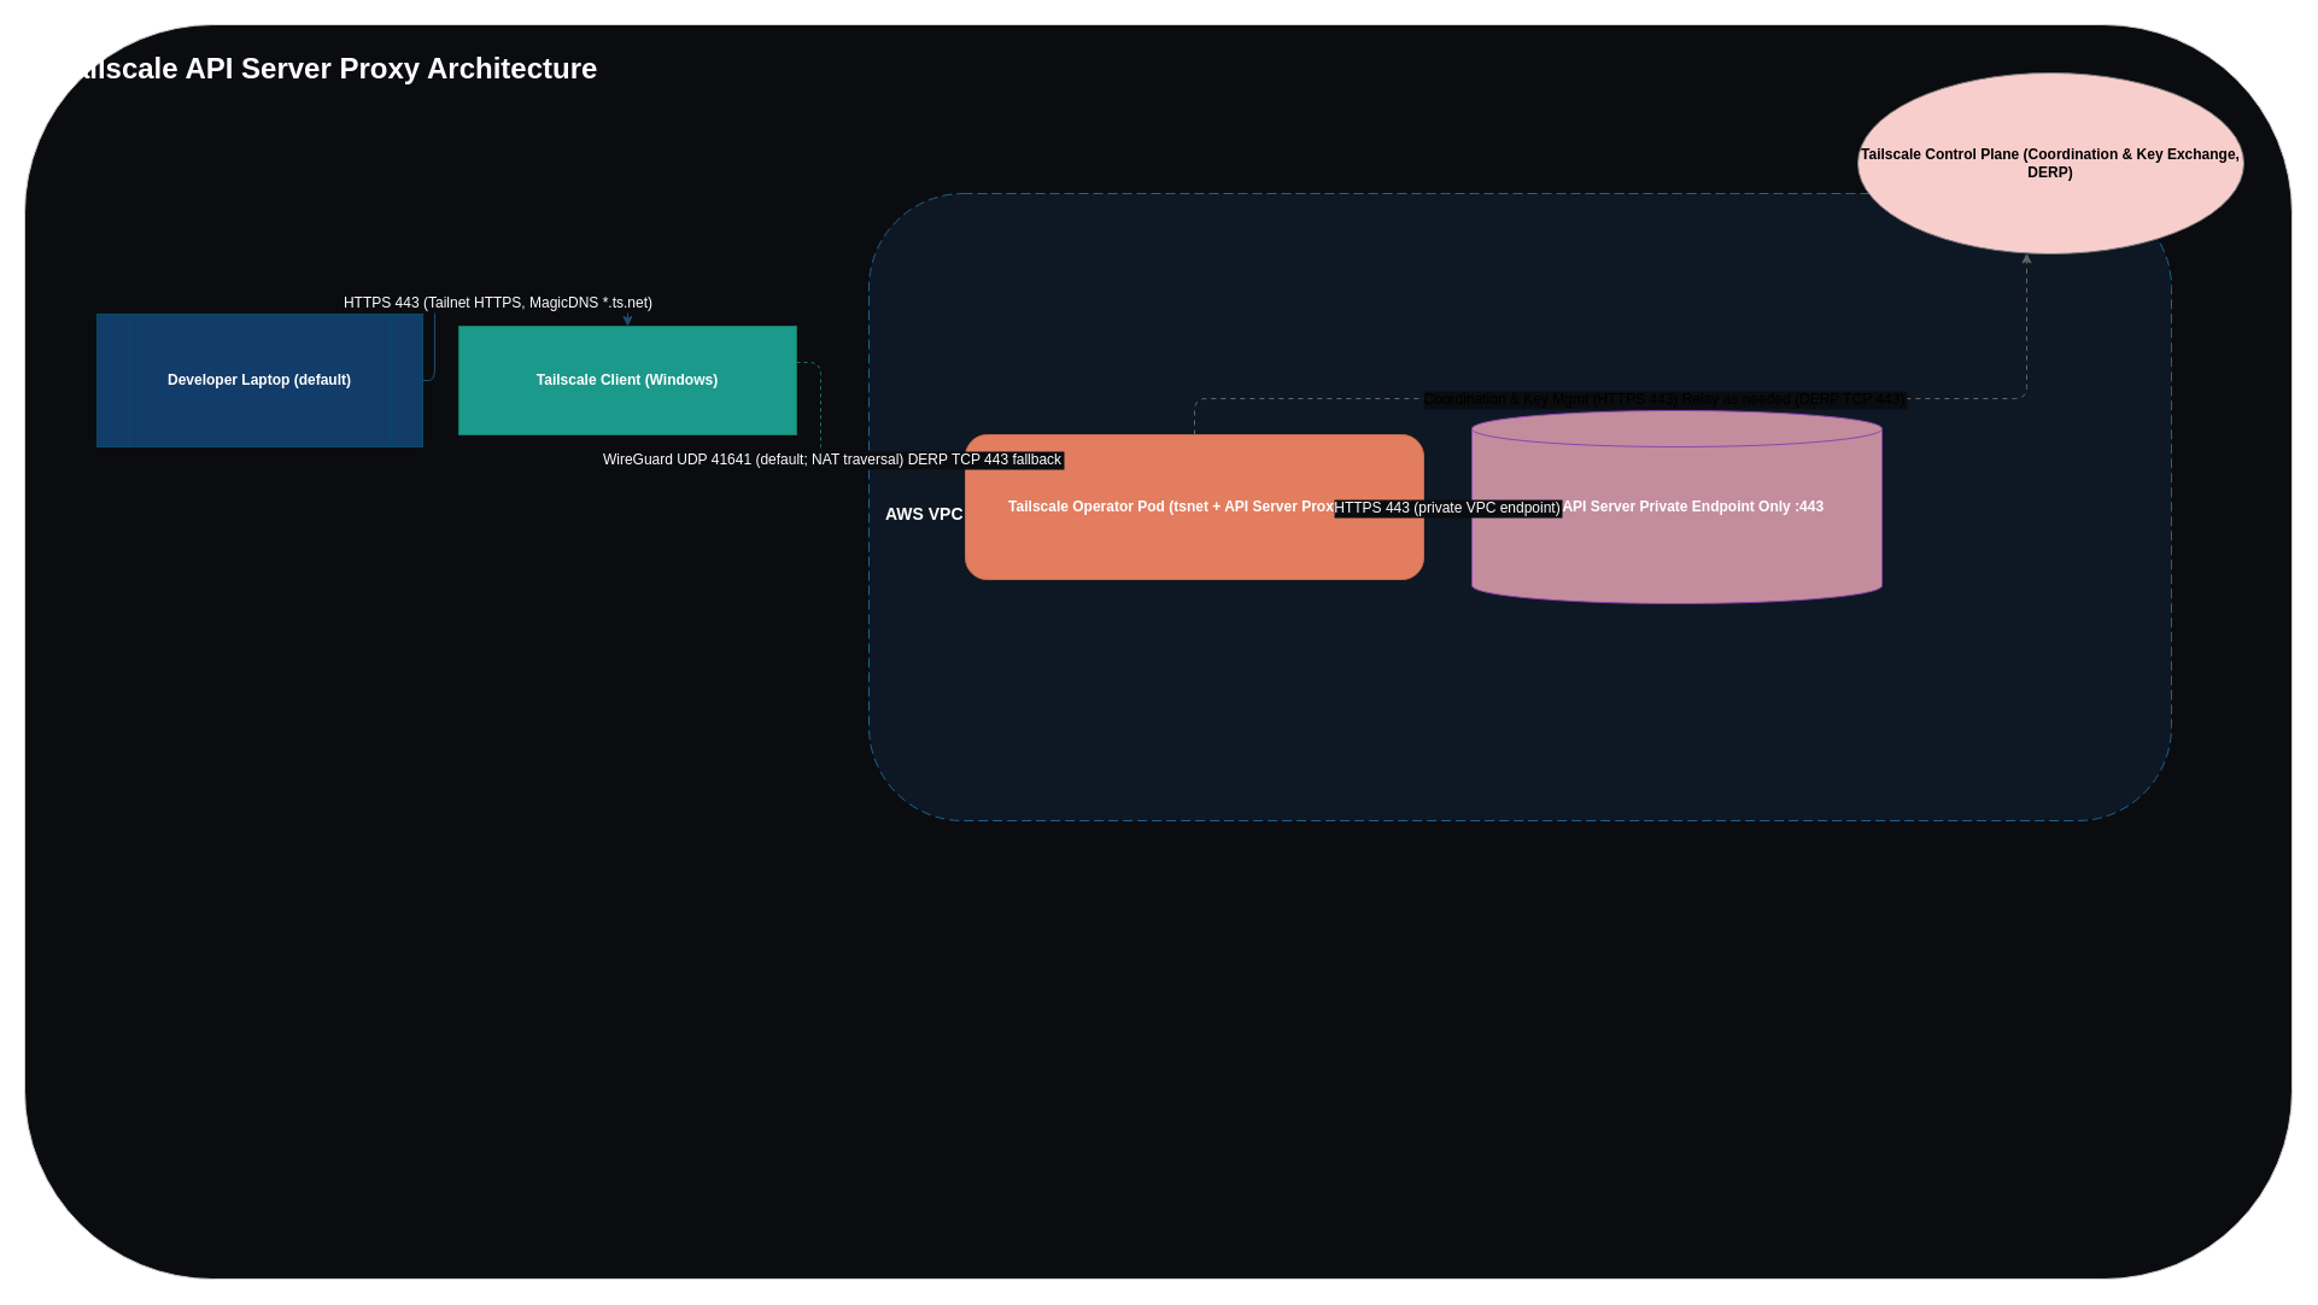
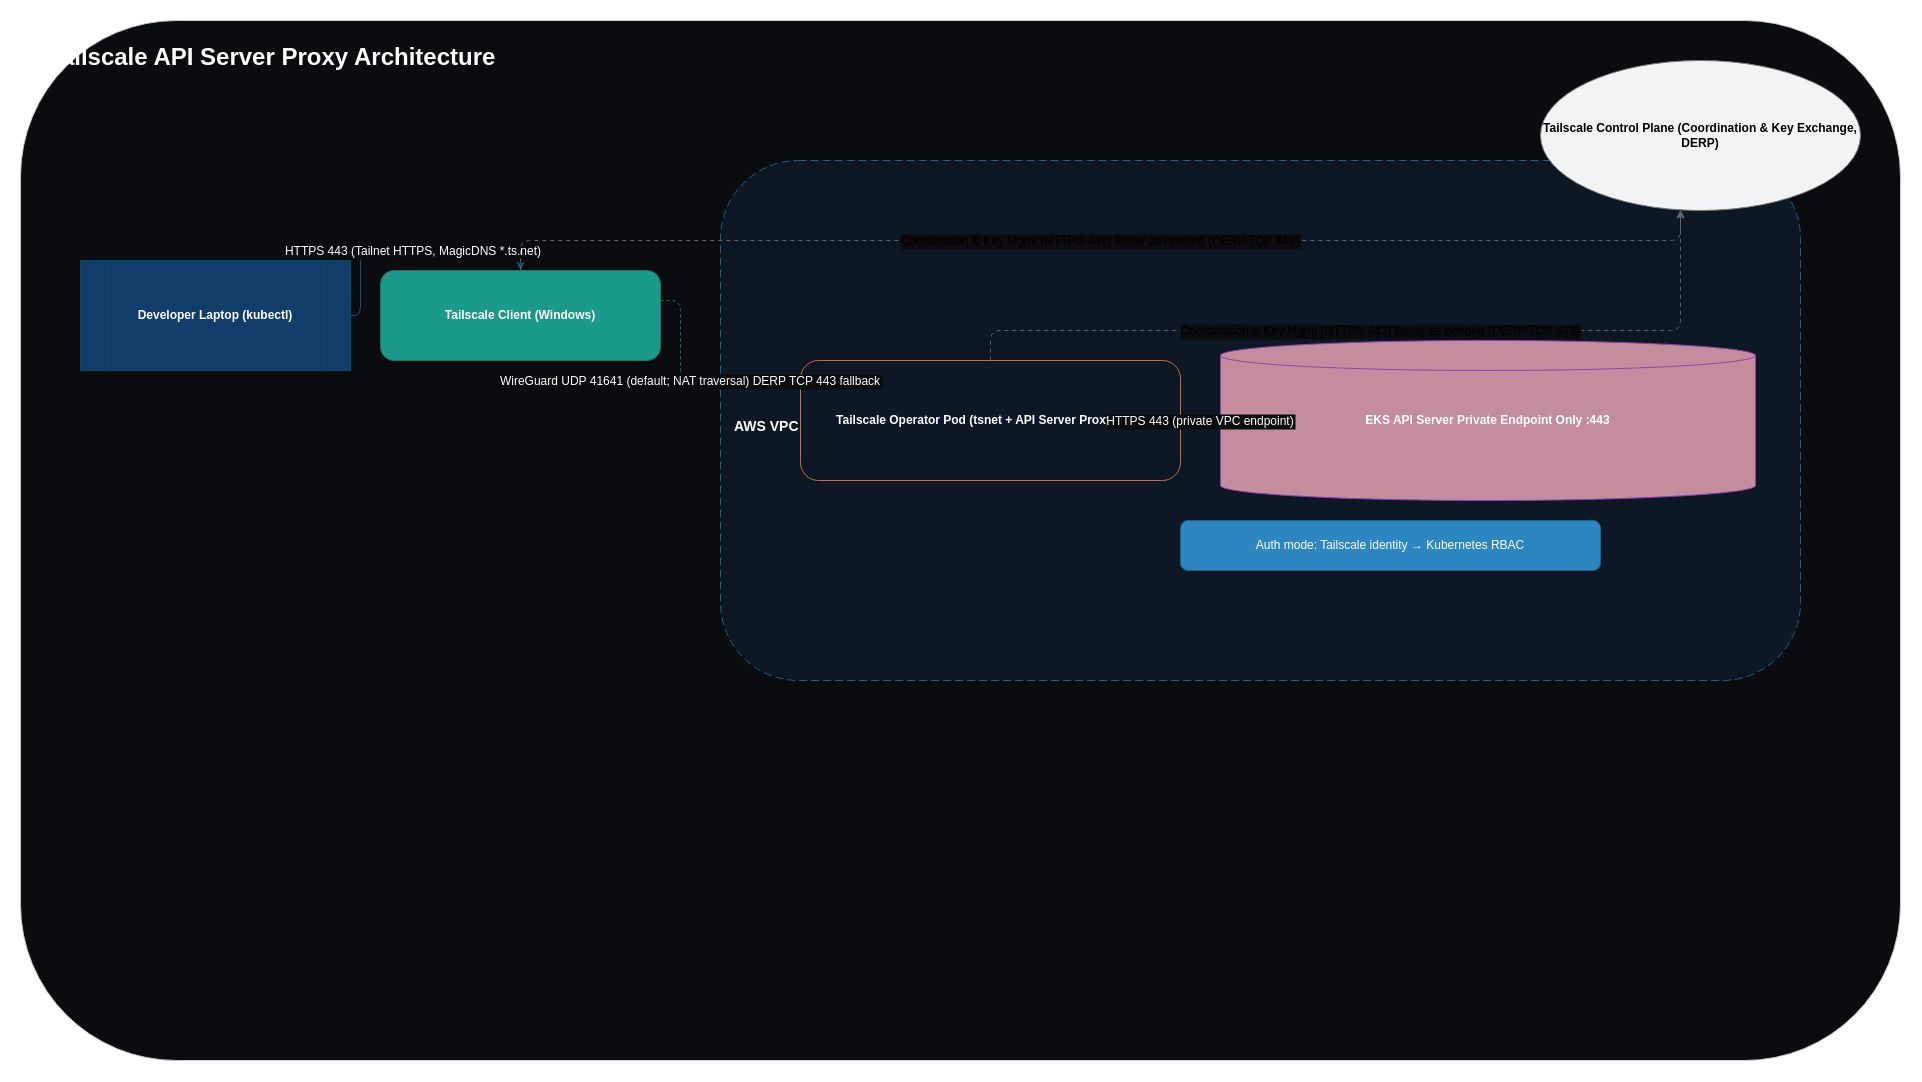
- <mxCell id="10" value="Tailscale Control Plane (Coordination &amp; Key Exchange, DERP)" style="ellipse;whiteSpace=wrap;html=1;fillColor=#f8cecc;strokeColor=#7B7D7D;fontStyle=1;align=center;" vertex="1" parent="1"><mxGeometry x="1540" y="60" width="320" height="150" as="geometry" /></mxCell>
+ <mxCell id="10" value="Tailscale Control Plane (Coordination &amp; Key Exchange, DERP)" style="ellipse;whiteSpace=wrap;html=1;fillColor=#F2F3F4;strokeColor=#7B7D7D;fontStyle=1;align=center;" vertex="1" parent="1"><mxGeometry x="1540" y="60" width="320" height="150" as="geometry" /></mxCell>
+ <mxCell id="15" value="Coordination &amp; Key Mgmt (HTTPS 443) Relay as needed (DERP TCP 443)" style="edgeStyle=orthogonalEdgeStyle;rounded=1;dashed=1;dashPattern=4 4;strokeColor=#626567;fontSize=12;labelBackgroundColor=#0b0c10;" edge="1" parent="1" source="5" target="10"><mxGeometry relative="1" as="geometry"><Array as="points"><mxPoint x="520" y="240" /><mxPoint x="1680" y="120" /></Array></mxGeometry></mxCell>
- <mxCell id="4" value="Developer Laptop (default)" style="shape=process;whiteSpace=wrap;html=1;fillColor=#123C69;strokeColor=#084C61;fontStyle=1;align=center;fontColor=#FFFFFF;" vertex="1" parent="1"><mxGeometry x="80" y="260" width="270" height="110" as="geometry" /></mxCell>
+ <mxCell id="4" value="Developer Laptop (kubectl)" style="shape=process;whiteSpace=wrap;html=1;fillColor=#123C69;strokeColor=#084C61;fontStyle=1;align=center;fontColor=#FFFFFF;" vertex="1" parent="1"><mxGeometry x="80" y="260" width="270" height="110" as="geometry" /></mxCell>
- <mxCell id="5" value="Tailscale Client (Windows)" style="whiteSpace=wrap;html=1;fillColor=#1B998B;strokeColor=#117A65;fontStyle=1;align=center;fontColor=#FFFFFF;rounded=0;" vertex="1" parent="1"><mxGeometry x="380" y="270" width="280" height="90" as="geometry" /></mxCell>
+ <mxCell id="5" value="Tailscale Client (Windows)" style="rounded=1;whiteSpace=wrap;html=1;fillColor=#1B998B;strokeColor=#117A65;fontStyle=1;align=center;fontColor=#FFFFFF;" vertex="1" parent="1"><mxGeometry x="380" y="270" width="280" height="90" as="geometry" /></mxCell>
- <mxCell id="7" value="Tailscale Operator Pod (tsnet + API Server Proxy :443)" style="rounded=1;whiteSpace=wrap;html=1;fillColor=#E27D60;strokeColor=#C36F4A;fontStyle=1;align=center;fontColor=#FFFFFF;" vertex="1" parent="1"><mxGeometry x="800" y="360" width="380" height="120" as="geometry" /></mxCell>
+ <mxCell id="7" value="Tailscale Operator Pod (tsnet + API Server Proxy :443)" style="rounded=1;whiteSpace=wrap;html=1;fillColor=#0e1824;strokeColor=#C36F4A;fontStyle=1;align=center;fontColor=#FFFFFF;" vertex="1" parent="1"><mxGeometry x="800" y="360" width="380" height="120" as="geometry" /></mxCell>
- <mxCell id="8" value="EKS API Server Private Endpoint Only :443" style="shape=cylinder3;whiteSpace=wrap;html=1;fillColor=#C38D9E;strokeColor=#8E44AD;fontStyle=1;align=center;fontColor=#FFFFFF;" vertex="1" parent="1"><mxGeometry x="1220" y="340" width="340" height="160" as="geometry" /></mxCell>
+ <mxCell id="8" value="EKS API Server Private Endpoint Only :443" style="shape=cylinder3;whiteSpace=wrap;html=1;fillColor=#C38D9E;strokeColor=#8E44AD;fontStyle=1;align=center;fontColor=#FFFFFF;" vertex="1" parent="1"><mxGeometry x="1220" y="340" width="535" height="160" as="geometry" /></mxCell>
+ <mxCell id="9" value="Auth mode: Tailscale identity → Kubernetes RBAC" style="rounded=1;whiteSpace=wrap;html=1;fillColor=#2E86C1;strokeColor=#1F618D;align=center;fontColor=#FFFFFF;" vertex="1" parent="1"><mxGeometry x="1180" y="520" width="420" height="50" as="geometry" /></mxCell>
